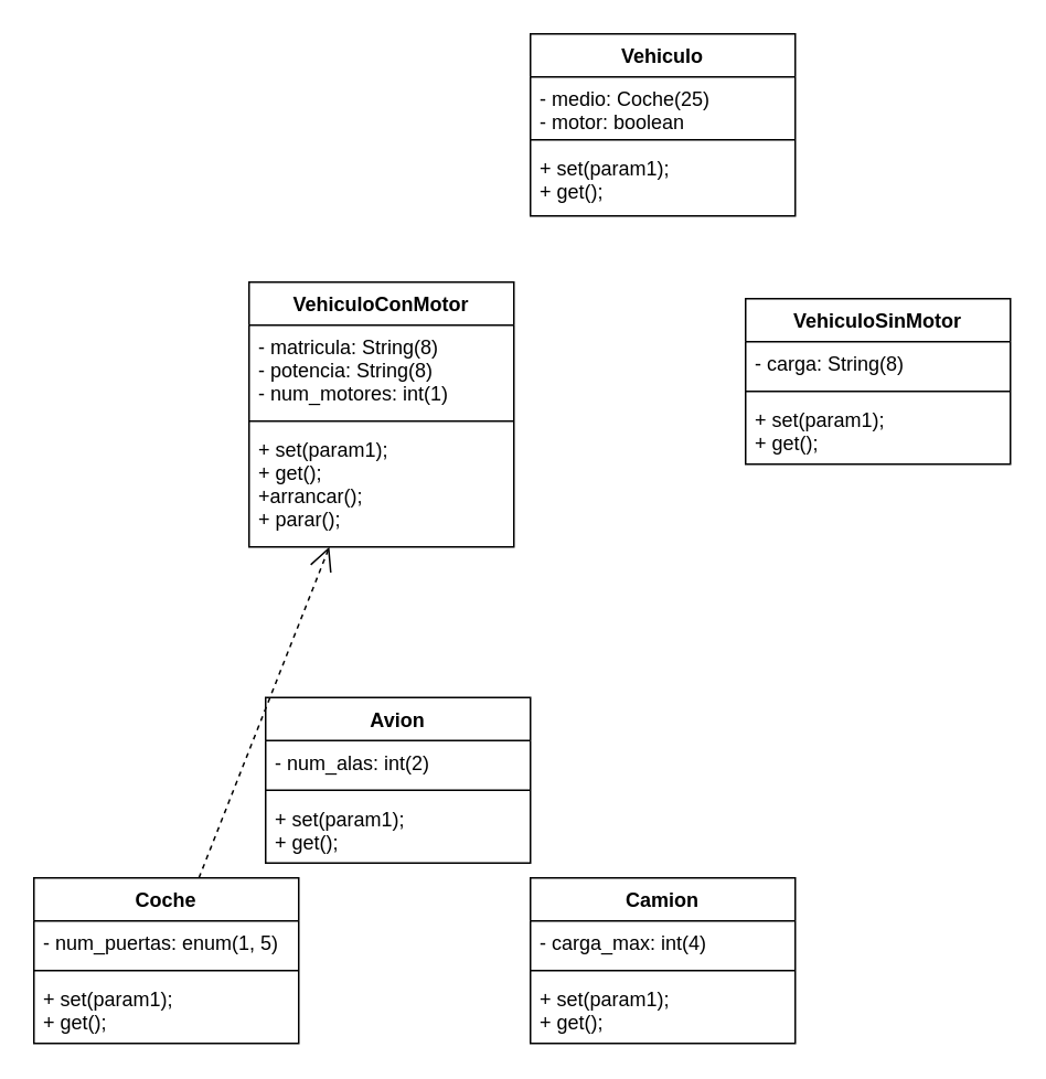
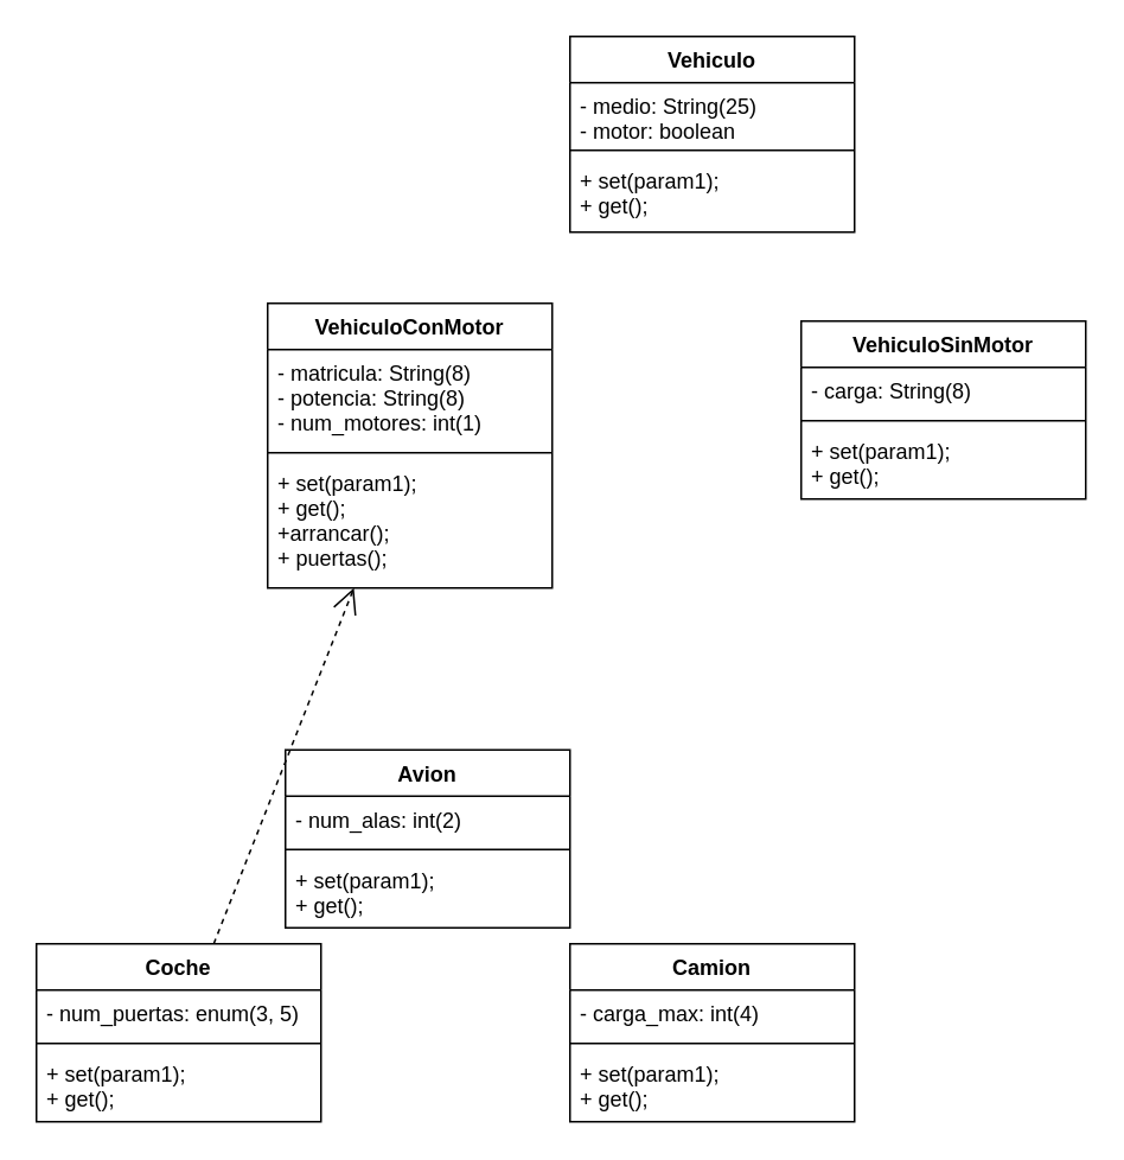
- <mxCell id="3" value="- medio: Coche(25)&#10;- motor: boolean" style="text;strokeColor=none;fillColor=none;align=left;verticalAlign=top;spacingLeft=4;spacingRight=4;overflow=hidden;rotatable=0;points=[[0,0.5],[1,0.5]];portConstraint=eastwest;" vertex="1" parent="2"><mxGeometry y="26" width="160" height="34" as="geometry" /></mxCell>
+ <mxCell id="3" value="- medio: String(25)&#10;- motor: boolean" style="text;strokeColor=none;fillColor=none;align=left;verticalAlign=top;spacingLeft=4;spacingRight=4;overflow=hidden;rotatable=0;points=[[0,0.5],[1,0.5]];portConstraint=eastwest;" vertex="1" parent="2"><mxGeometry y="26" width="160" height="34" as="geometry" /></mxCell>
- <mxCell id="9" value="+ set(param1);&#10;+ get();&#10;+arrancar();&#10;+ parar();" style="text;strokeColor=none;fillColor=none;align=left;verticalAlign=top;spacingLeft=4;spacingRight=4;overflow=hidden;rotatable=0;points=[[0,0.5],[1,0.5]];portConstraint=eastwest;" vertex="1" parent="6"><mxGeometry y="88" width="160" height="72" as="geometry" /></mxCell>
+ <mxCell id="9" value="+ set(param1);&#10;+ get();&#10;+arrancar();&#10;+ puertas();" style="text;strokeColor=none;fillColor=none;align=left;verticalAlign=top;spacingLeft=4;spacingRight=4;overflow=hidden;rotatable=0;points=[[0,0.5],[1,0.5]];portConstraint=eastwest;" vertex="1" parent="6"><mxGeometry y="88" width="160" height="72" as="geometry" /></mxCell>
- <mxCell id="15" value="- num_puertas: enum(1, 5)" style="text;strokeColor=none;fillColor=none;align=left;verticalAlign=top;spacingLeft=4;spacingRight=4;overflow=hidden;rotatable=0;points=[[0,0.5],[1,0.5]];portConstraint=eastwest;" vertex="1" parent="14"><mxGeometry y="26" width="160" height="26" as="geometry" /></mxCell>
+ <mxCell id="15" value="- num_puertas: enum(3, 5)" style="text;strokeColor=none;fillColor=none;align=left;verticalAlign=top;spacingLeft=4;spacingRight=4;overflow=hidden;rotatable=0;points=[[0,0.5],[1,0.5]];portConstraint=eastwest;" vertex="1" parent="14"><mxGeometry y="26" width="160" height="26" as="geometry" /></mxCell>
